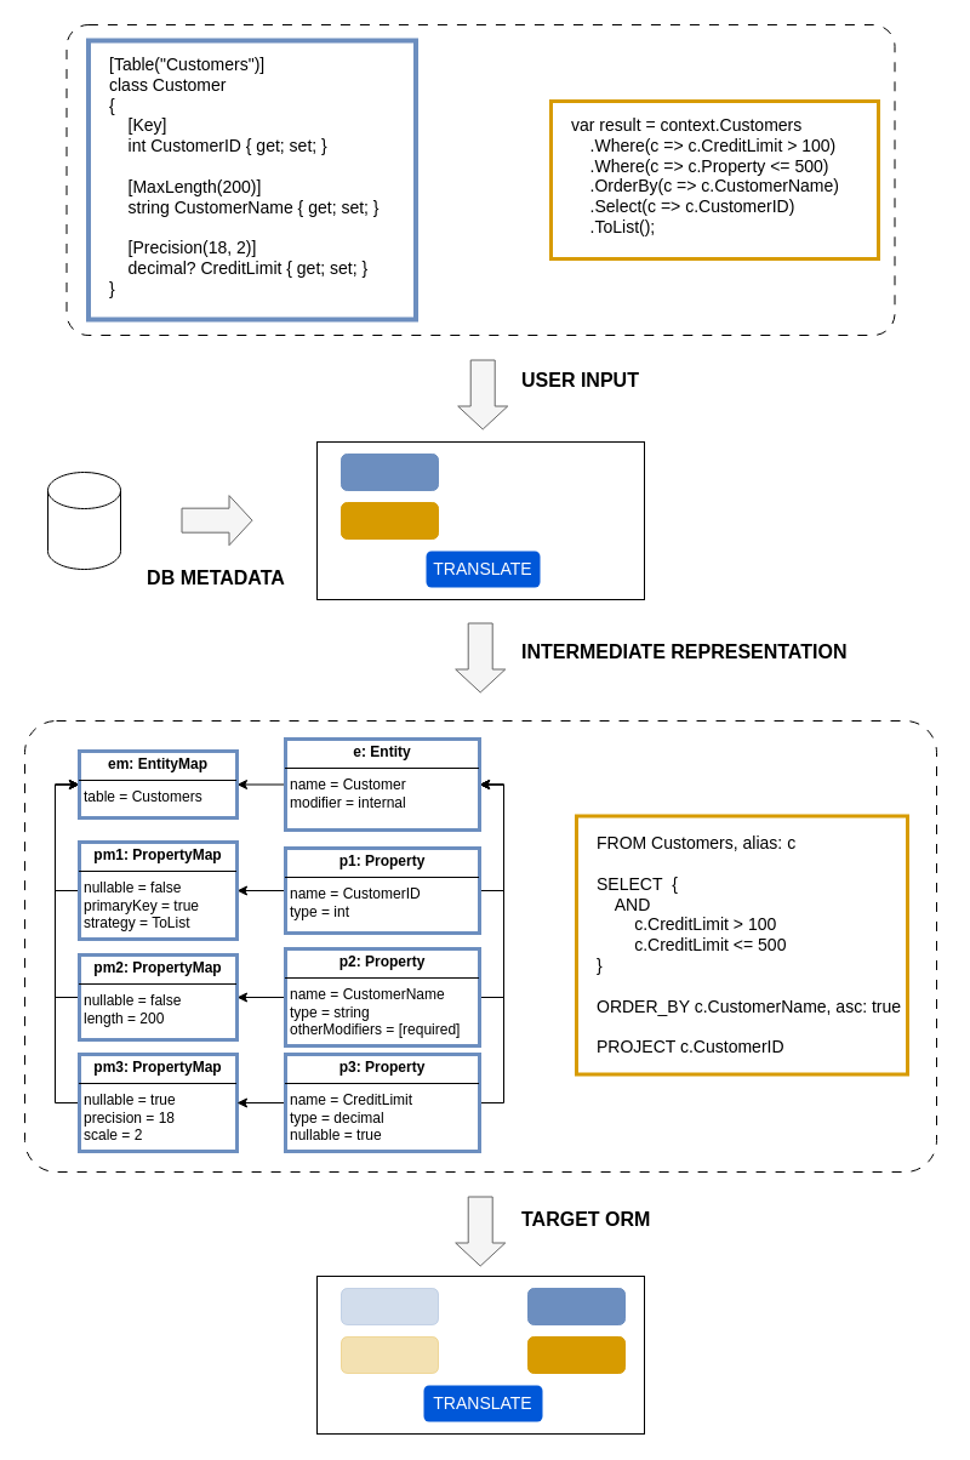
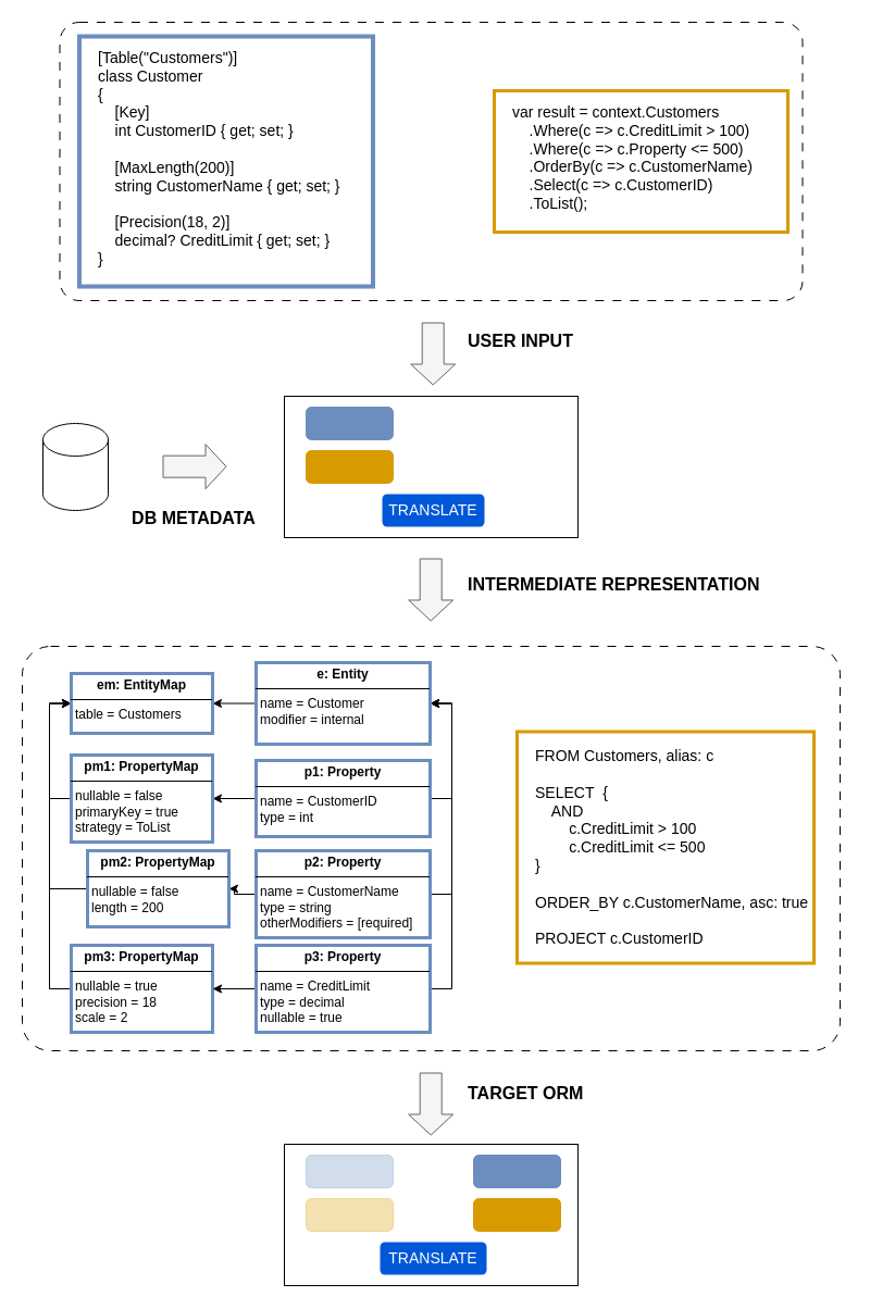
- <mxCell id="28" value="&lt;p style=&quot;margin:0px;margin-top:4px;text-align:center;&quot;&gt;&lt;b&gt;pm2: PropertyMap&lt;/b&gt;&lt;/p&gt;&lt;hr size=&quot;1&quot; style=&quot;border-style:solid;&quot;&gt;&lt;p style=&quot;margin:0px;margin-left:4px;&quot;&gt;nullable = false&lt;/p&gt;&lt;p style=&quot;margin:0px;margin-left:4px;&quot;&gt;length = 200&lt;/p&gt;&lt;p style=&quot;margin:0px;margin-left:4px;&quot;&gt;&lt;br&gt;&lt;/p&gt;" style="verticalAlign=top;align=left;overflow=fill;html=1;whiteSpace=wrap;fillColor=none;strokeColor=#6c8ebf;strokeWidth=3;spacingLeft=1;" parent="19" vertex="1"><mxGeometry y="178" width="130" height="70" as="geometry" /></mxCell>
+ <mxCell id="28" value="&lt;p style=&quot;margin:0px;margin-top:4px;text-align:center;&quot;&gt;&lt;b&gt;pm2: PropertyMap&lt;/b&gt;&lt;/p&gt;&lt;hr size=&quot;1&quot; style=&quot;border-style:solid;&quot;&gt;&lt;p style=&quot;margin:0px;margin-left:4px;&quot;&gt;nullable = false&lt;/p&gt;&lt;p style=&quot;margin:0px;margin-left:4px;&quot;&gt;length = 200&lt;/p&gt;&lt;p style=&quot;margin:0px;margin-left:4px;&quot;&gt;&lt;br&gt;&lt;/p&gt;" style="verticalAlign=top;align=left;overflow=fill;html=1;whiteSpace=wrap;fillColor=none;strokeColor=#6c8ebf;strokeWidth=3;spacingLeft=1;" parent="19" vertex="1"><mxGeometry x="15" y="173" width="130" height="70" as="geometry" /></mxCell>
